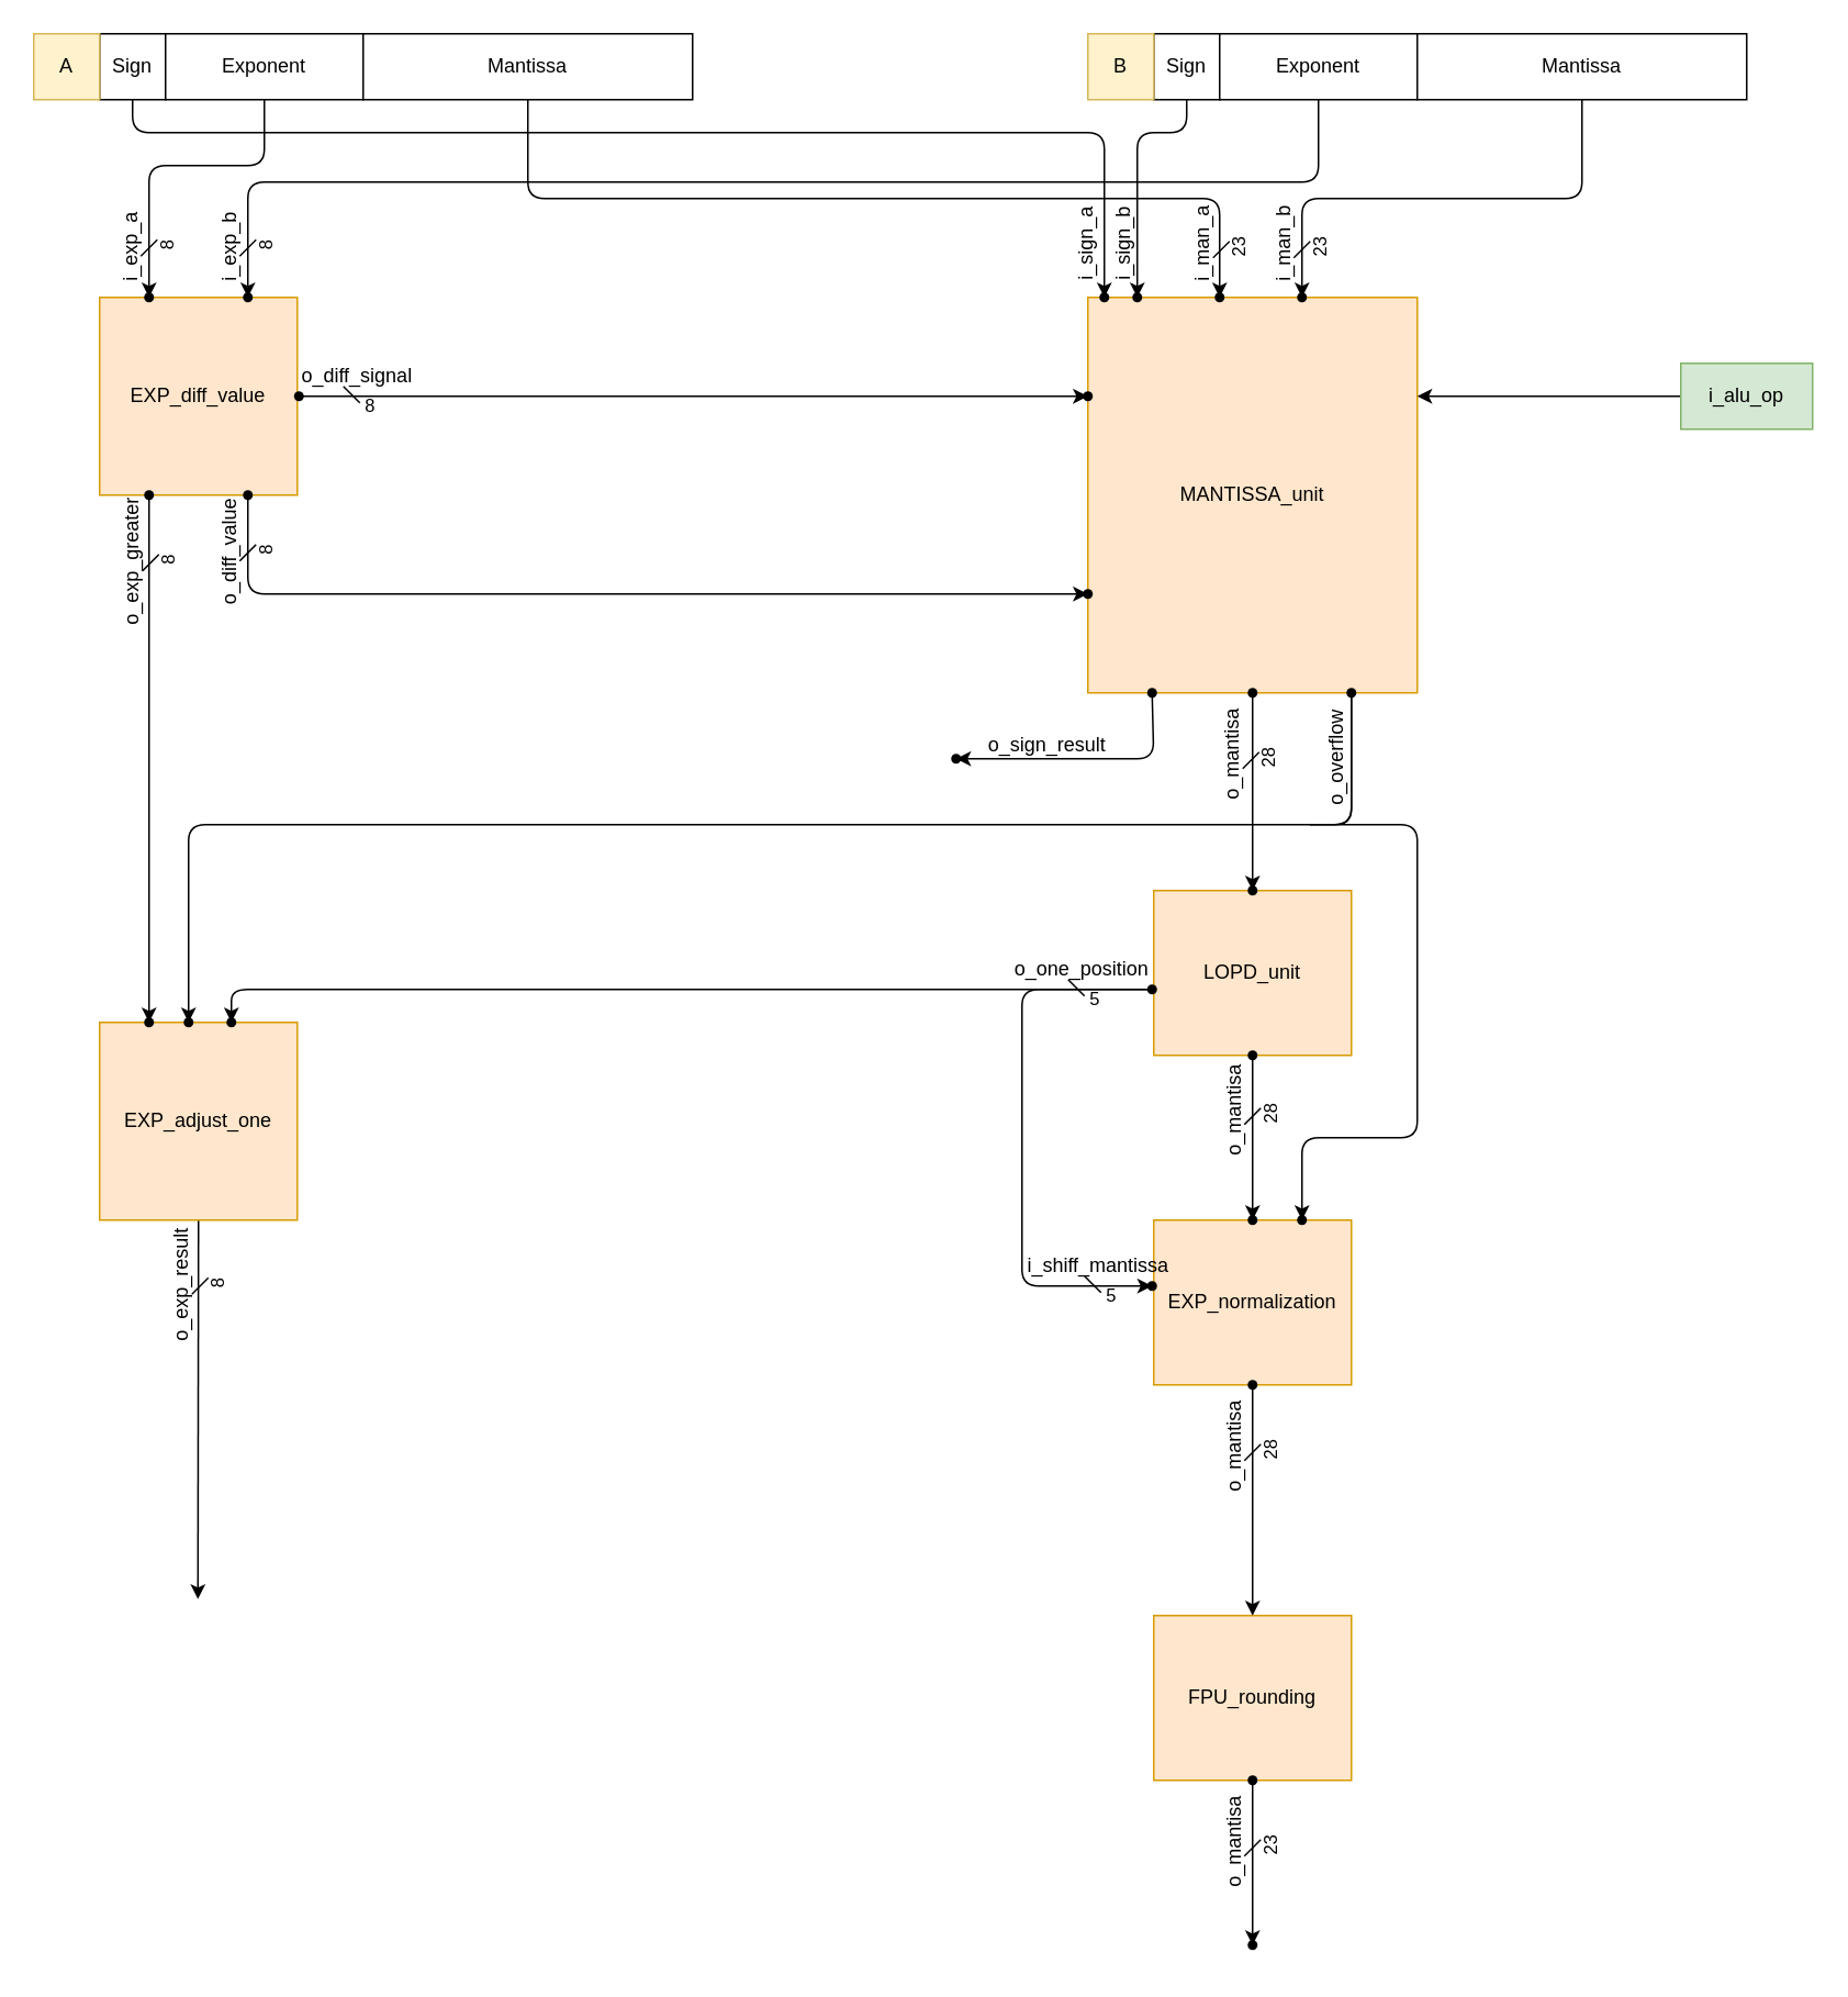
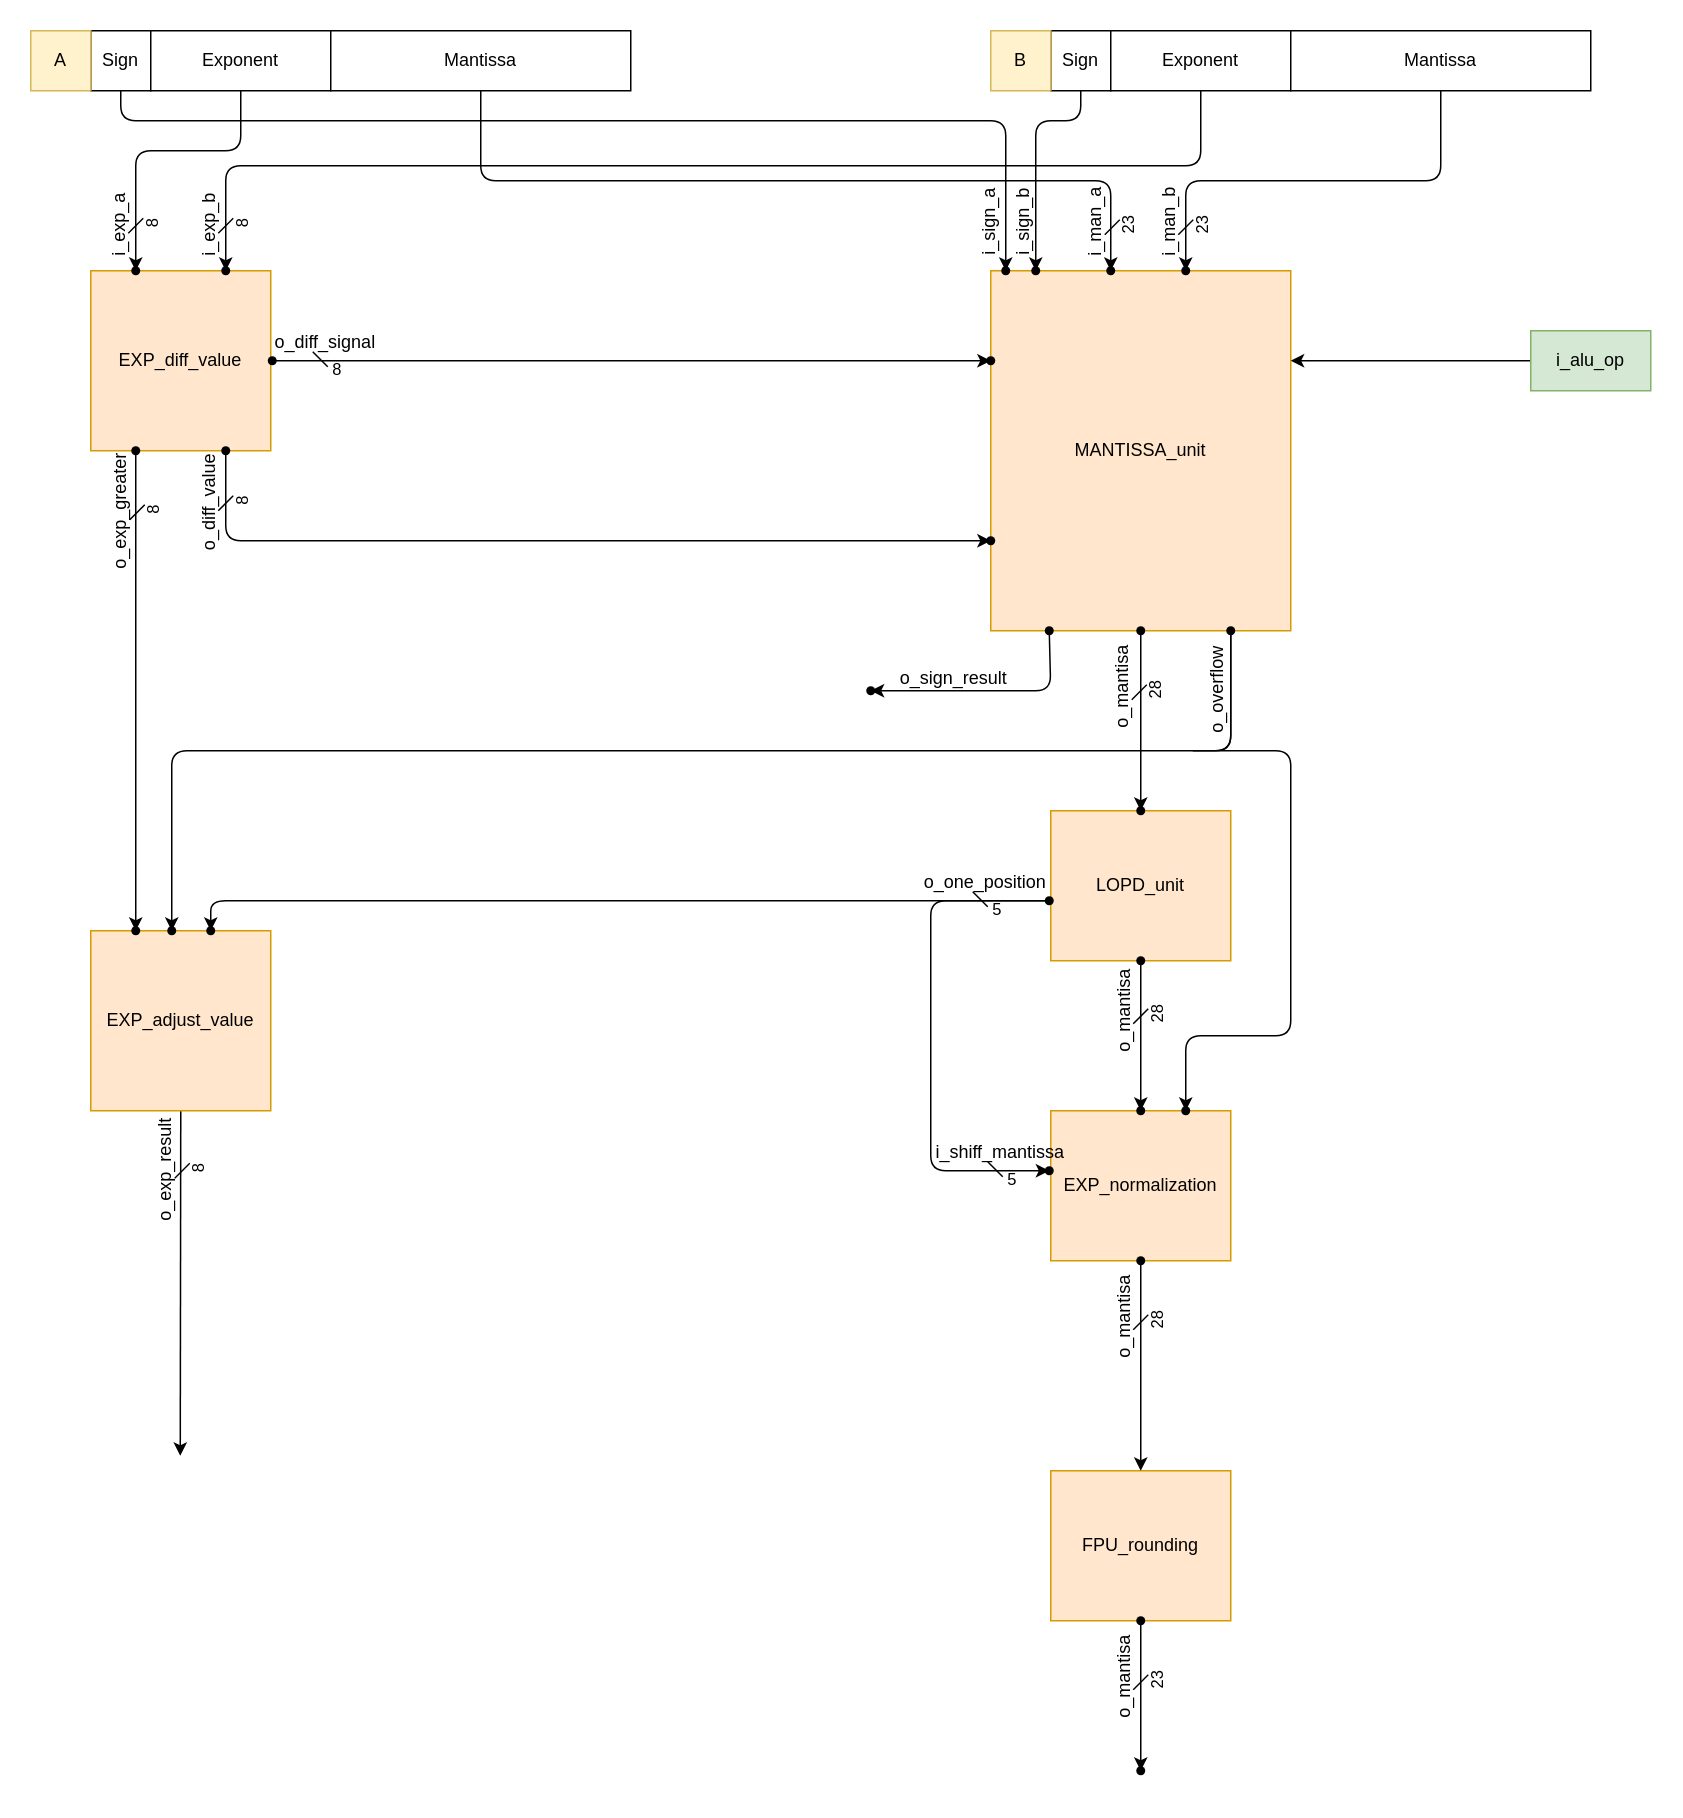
- <mxCell id="120" value="EXP_adjust_one" style="whiteSpace=wrap;html=1;fillColor=#ffe6cc;strokeColor=#d79b00;" vertex="1" parent="1"><mxGeometry x="60" y="620" width="120" height="120" as="geometry" /></mxCell>
+ <mxCell id="120" value="EXP_adjust_value" style="whiteSpace=wrap;html=1;fillColor=#ffe6cc;strokeColor=#d79b00;" vertex="1" parent="1"><mxGeometry x="60" y="620" width="120" height="120" as="geometry" /></mxCell>
